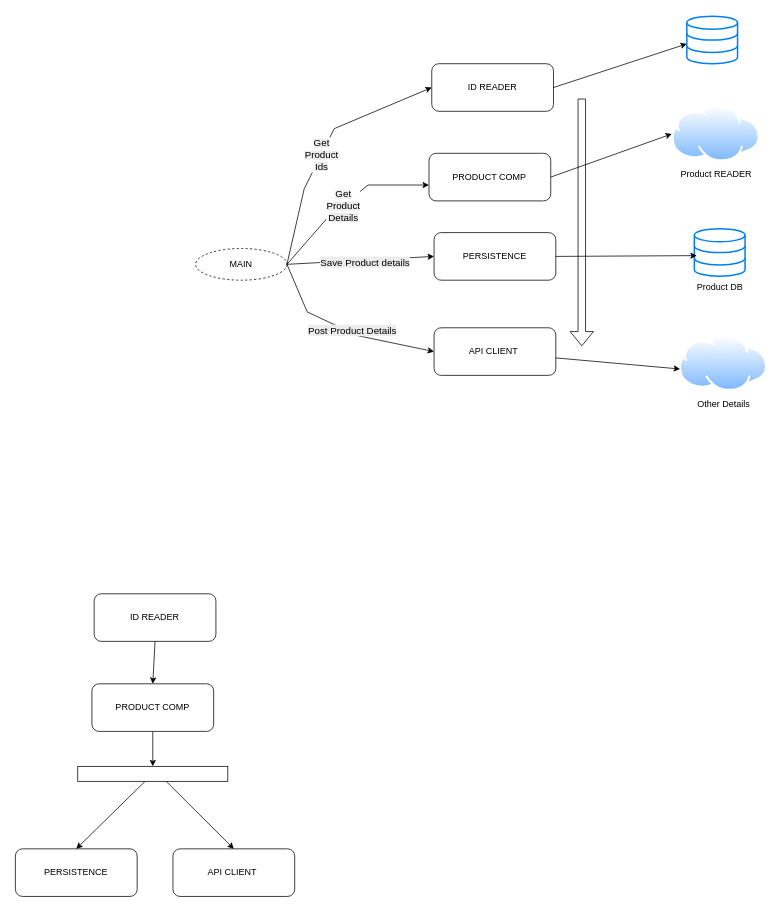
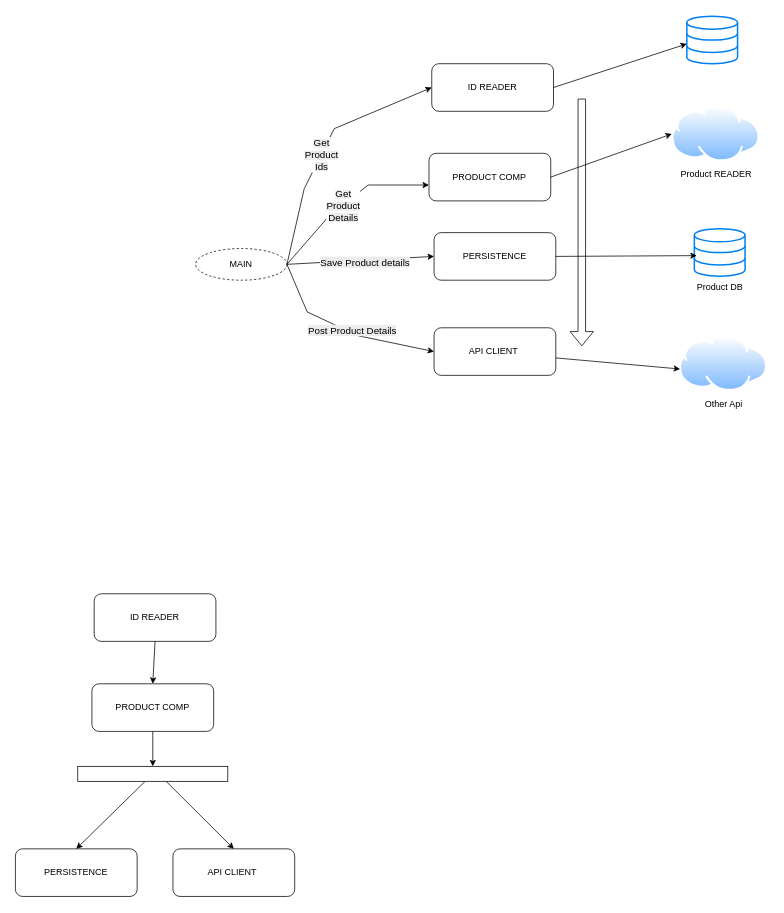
- <mxCell id="8" value="Other Details" style="image;aspect=fixed;perimeter=ellipsePerimeter;html=1;align=center;shadow=0;dashed=0;spacingTop=3;image=img/lib/active_directory/internet_cloud.svg;" parent="3" vertex="1"><mxGeometry x="780.003" y="296" width="117.459" height="74" as="geometry" /></mxCell>
+ <mxCell id="8" value="Other Api" style="image;aspect=fixed;perimeter=ellipsePerimeter;html=1;align=center;shadow=0;dashed=0;spacingTop=3;image=img/lib/active_directory/internet_cloud.svg;" parent="3" vertex="1"><mxGeometry x="780.003" y="296" width="117.459" height="74" as="geometry" /></mxCell>
